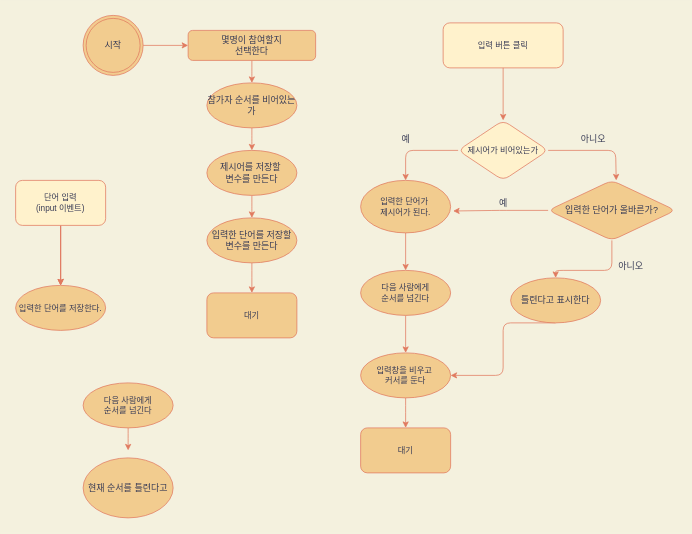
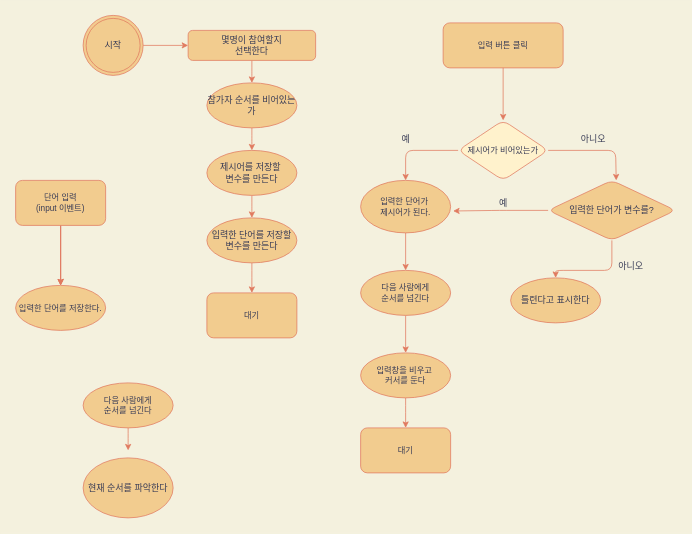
- <mxCell id="20" value="입력 버튼 클릭" style="rounded=1;whiteSpace=wrap;html=1;fontFamily=Helvetica;fontSize=11;fontColor=#393C56;fillColor=#fff2cc;strokeColor=#E07A5F;" parent="19" vertex="1"><mxGeometry width="160" height="60" as="geometry" /></mxCell>
+ <mxCell id="20" value="입력 버튼 클릭" style="rounded=1;whiteSpace=wrap;html=1;fontFamily=Helvetica;fontSize=11;fontColor=#393C56;fillColor=#F2CC8F;strokeColor=#E07A5F;" parent="19" vertex="1"><mxGeometry width="160" height="60" as="geometry" /></mxCell>
- <mxCell id="17" value="단어 입력&lt;br&gt;(input 이벤트)" style="rounded=1;whiteSpace=wrap;html=1;fontFamily=Helvetica;fontSize=11;fontColor=#393C56;fillColor=#fff2cc;strokeColor=#E07A5F;" parent="1" vertex="1"><mxGeometry x="20" y="240" width="120" height="60" as="geometry" /></mxCell>
+ <mxCell id="17" value="단어 입력&lt;br&gt;(input 이벤트)" style="rounded=1;whiteSpace=wrap;html=1;fontFamily=Helvetica;fontSize=11;fontColor=#393C56;fillColor=#F2CC8F;strokeColor=#E07A5F;" parent="1" vertex="1"><mxGeometry x="20" y="240" width="120" height="60" as="geometry" /></mxCell>
- <mxCell id="32" value="입력한 단어가 올바른가?" style="rhombus;whiteSpace=wrap;html=1;rounded=1;strokeColor=#E07A5F;fontColor=#393C56;fillColor=#F2CC8F;" parent="1" vertex="1"><mxGeometry x="730" y="240" width="170" height="80" as="geometry" /></mxCell>
+ <mxCell id="32" value="입력한 단어가 변수를?" style="rhombus;whiteSpace=wrap;html=1;rounded=1;strokeColor=#E07A5F;fontColor=#393C56;fillColor=#F2CC8F;" parent="1" vertex="1"><mxGeometry x="730" y="240" width="170" height="80" as="geometry" /></mxCell>
- <mxCell id="34" style="edgeStyle=elbowEdgeStyle;rounded=1;orthogonalLoop=1;jettySize=auto;html=1;exitX=0.5;exitY=1;exitDx=0;exitDy=0;entryX=1;entryY=0.5;entryDx=0;entryDy=0;strokeColor=#E07A5F;fontColor=#393C56;fillColor=#F2CC8F;" parent="1" source="35" target="40" edge="1"><mxGeometry relative="1" as="geometry" /></mxCell>
- <mxCell id="44" value="현재 순서를 틀련다고" style="ellipse;whiteSpace=wrap;html=1;rounded=1;strokeColor=#E07A5F;fontColor=#393C56;fillColor=#F2CC8F;elbow=vertical;" parent="1" vertex="1"><mxGeometry x="110" y="610" width="120" height="80" as="geometry" /></mxCell>
+ <mxCell id="44" value="현재 순서를 파악한다" style="ellipse;whiteSpace=wrap;html=1;rounded=1;strokeColor=#E07A5F;fontColor=#393C56;fillColor=#F2CC8F;elbow=vertical;" parent="1" vertex="1"><mxGeometry x="110" y="610" width="120" height="80" as="geometry" /></mxCell>
